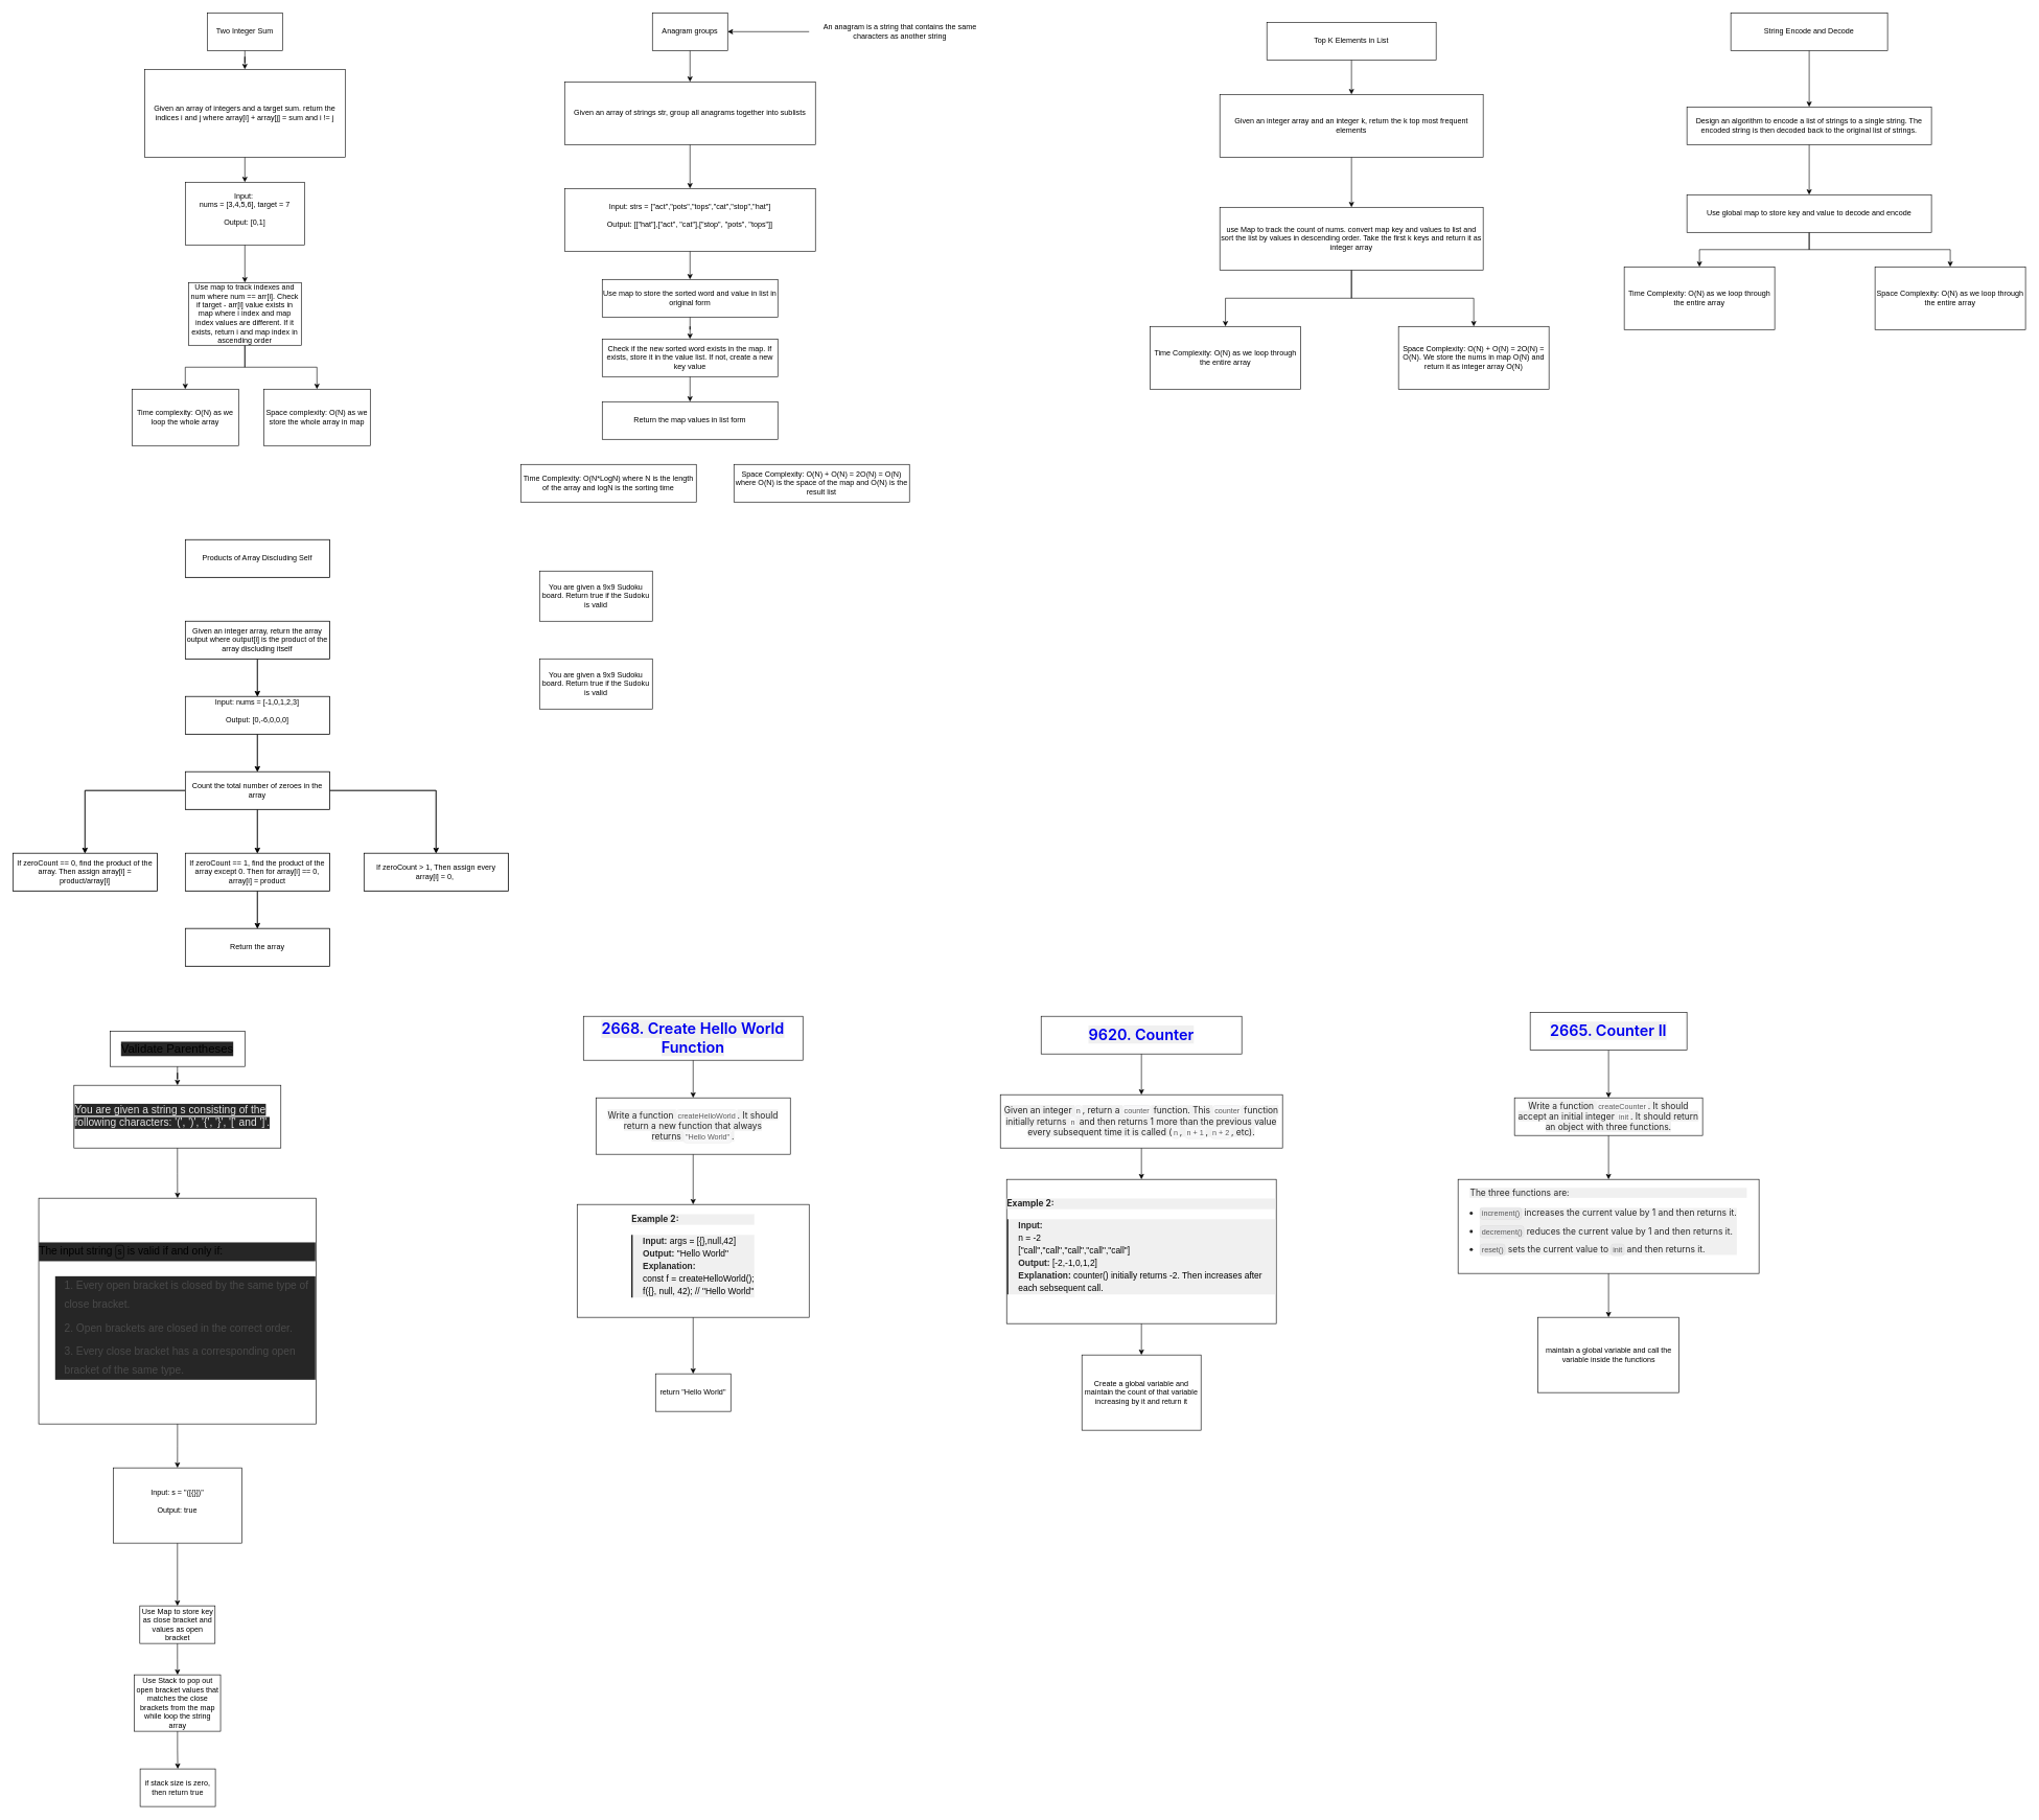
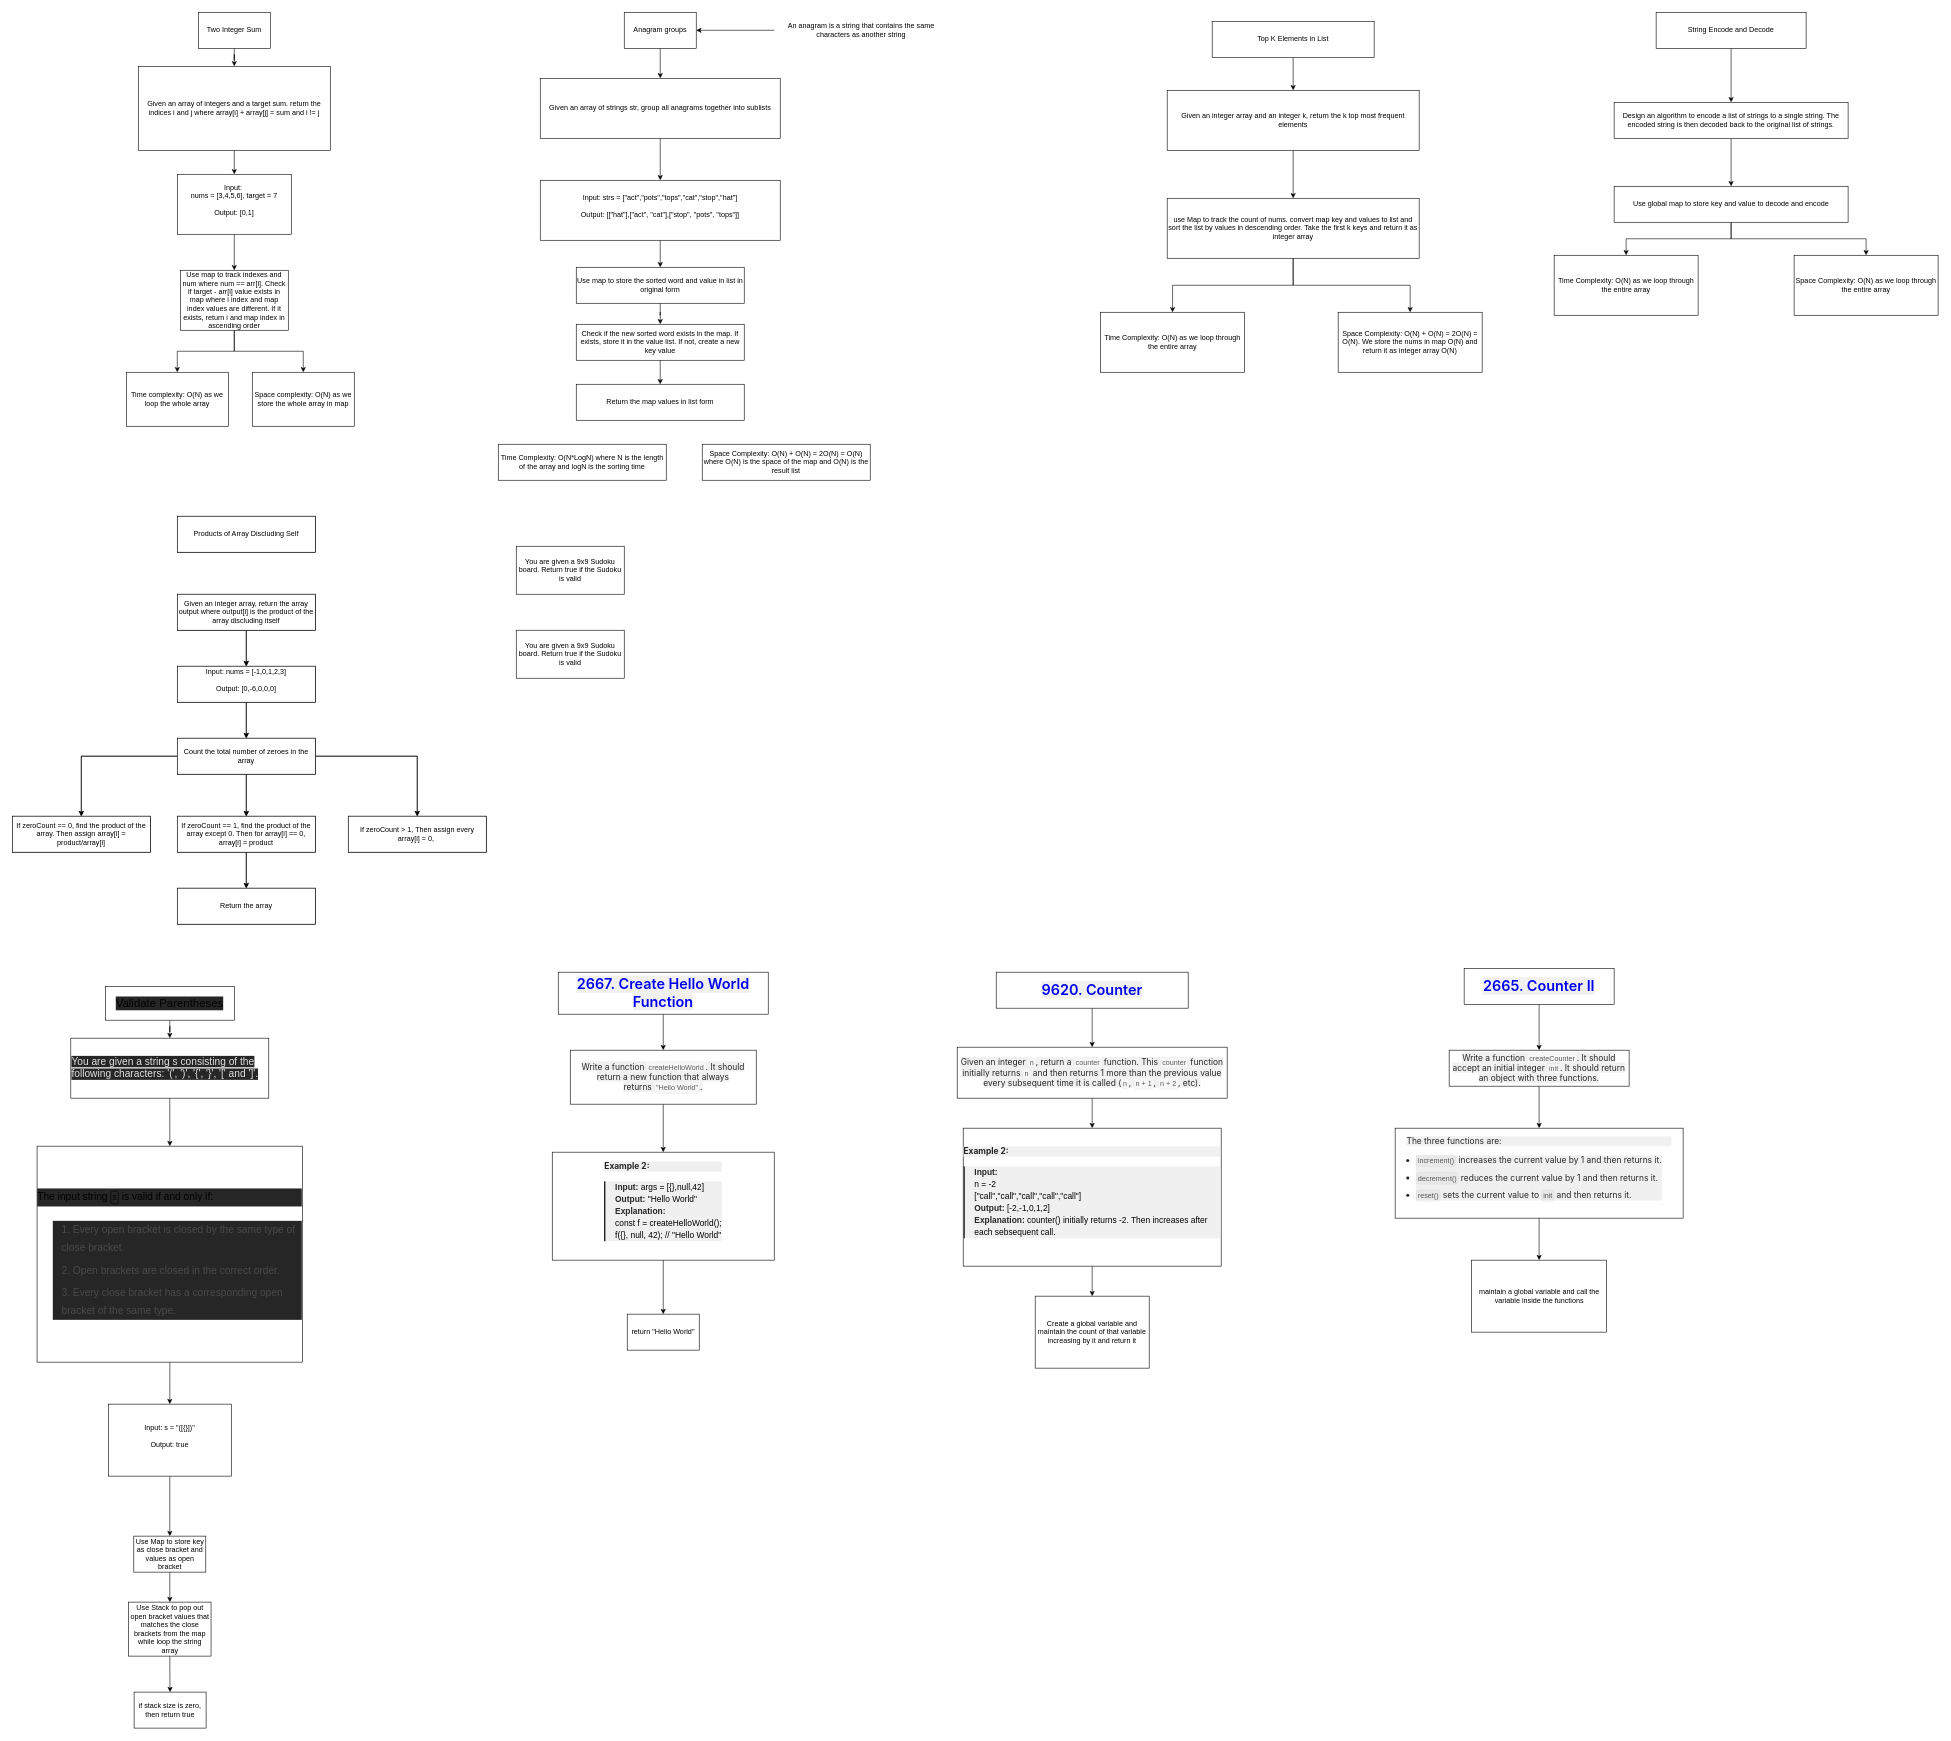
- <mxCell id="90" value="&lt;a style=&quot;border-width: 0px; border-style: solid; border-color: hsl(var(--sd-border)); border-image: initial; box-sizing: border-box; overflow-wrap: break-word; --tw-border-spacing-x: 0; --tw-border-spacing-y: 0; --tw-translate-x: 0; --tw-translate-y: 0; --tw-rotate: 0; --tw-skew-x: 0; --tw-skew-y: 0; --tw-scale-x: 1; --tw-scale-y: 1; --tw-pan-x: ; --tw-pan-y: ; --tw-pinch-zoom: ; --tw-scroll-snap-strictness: proximity; --tw-gradient-from-position: ; --tw-gradient-via-position: ; --tw-gradient-to-position: ; --tw-ordinal: ; --tw-slashed-zero: ; --tw-numeric-figure: ; --tw-numeric-spacing: ; --tw-numeric-fraction: ; --tw-ring-inset: ; --tw-ring-offset-width: 0px; --tw-ring-offset-color: #fff; --tw-ring-color: #3b82f680; --tw-ring-offset-shadow: 0 0 #0000; --tw-ring-shadow: 0 0 #0000; --tw-shadow: 0 0 #0000; --tw-shadow-colored: 0 0 #0000; --tw-blur: ; --tw-brightness: ; --tw-contrast: ; --tw-grayscale: ; --tw-hue-rotate: ; --tw-invert: ; --tw-saturate: ; --tw-sepia: ; --tw-drop-shadow: ; --tw-backdrop-blur: ; --tw-backdrop-brightness: ; --tw-backdrop-contrast: ; --tw-backdrop-grayscale: ; --tw-backdrop-hue-rotate: ; --tw-backdrop-invert: ; --tw-backdrop-opacity: ; --tw-backdrop-saturate: ; --tw-backdrop-sepia: ; text-decoration-line: none; text-decoration-thickness: inherit; text-decoration-style: inherit; text-decoration-color: inherit; touch-action: manipulation; outline: none; background-color: rgb(240, 240, 240); overflow: hidden; text-overflow: ellipsis; --tw-text-opacity: 1; font-family: -apple-system, &amp;quot;system-ui&amp;quot;, &amp;quot;Segoe UI&amp;quot;, Helvetica, Arial, sans-serif, &amp;quot;Apple Color Emoji&amp;quot;, &amp;quot;Segoe UI Emoji&amp;quot;; font-size: 24px; font-weight: 600; text-align: start;&quot; href=&quot;https://leetcode.com/problems/create-hello-world-function/&quot; class=&quot;no-underline hover:text-blue-s dark:hover:text-dark-blue-s truncate cursor-text whitespace-normal hover:!text-[inherit]&quot;&gt;2668. Create Hello World Function&lt;/a&gt;" style="rounded=0;whiteSpace=wrap;html=1;" vertex="1" parent="1"><mxGeometry x="930" y="1620" width="350" height="70" as="geometry" /></mxCell>
+ <mxCell id="90" value="&lt;a style=&quot;border-width: 0px; border-style: solid; border-color: hsl(var(--sd-border)); border-image: initial; box-sizing: border-box; overflow-wrap: break-word; --tw-border-spacing-x: 0; --tw-border-spacing-y: 0; --tw-translate-x: 0; --tw-translate-y: 0; --tw-rotate: 0; --tw-skew-x: 0; --tw-skew-y: 0; --tw-scale-x: 1; --tw-scale-y: 1; --tw-pan-x: ; --tw-pan-y: ; --tw-pinch-zoom: ; --tw-scroll-snap-strictness: proximity; --tw-gradient-from-position: ; --tw-gradient-via-position: ; --tw-gradient-to-position: ; --tw-ordinal: ; --tw-slashed-zero: ; --tw-numeric-figure: ; --tw-numeric-spacing: ; --tw-numeric-fraction: ; --tw-ring-inset: ; --tw-ring-offset-width: 0px; --tw-ring-offset-color: #fff; --tw-ring-color: #3b82f680; --tw-ring-offset-shadow: 0 0 #0000; --tw-ring-shadow: 0 0 #0000; --tw-shadow: 0 0 #0000; --tw-shadow-colored: 0 0 #0000; --tw-blur: ; --tw-brightness: ; --tw-contrast: ; --tw-grayscale: ; --tw-hue-rotate: ; --tw-invert: ; --tw-saturate: ; --tw-sepia: ; --tw-drop-shadow: ; --tw-backdrop-blur: ; --tw-backdrop-brightness: ; --tw-backdrop-contrast: ; --tw-backdrop-grayscale: ; --tw-backdrop-hue-rotate: ; --tw-backdrop-invert: ; --tw-backdrop-opacity: ; --tw-backdrop-saturate: ; --tw-backdrop-sepia: ; text-decoration-line: none; text-decoration-thickness: inherit; text-decoration-style: inherit; text-decoration-color: inherit; touch-action: manipulation; outline: none; background-color: rgb(240, 240, 240); overflow: hidden; text-overflow: ellipsis; --tw-text-opacity: 1; font-family: -apple-system, &amp;quot;system-ui&amp;quot;, &amp;quot;Segoe UI&amp;quot;, Helvetica, Arial, sans-serif, &amp;quot;Apple Color Emoji&amp;quot;, &amp;quot;Segoe UI Emoji&amp;quot;; font-size: 24px; font-weight: 600; text-align: start;&quot; href=&quot;https://leetcode.com/problems/create-hello-world-function/&quot; class=&quot;no-underline hover:text-blue-s dark:hover:text-dark-blue-s truncate cursor-text whitespace-normal hover:!text-[inherit]&quot;&gt;2667. Create Hello World Function&lt;/a&gt;" style="rounded=0;whiteSpace=wrap;html=1;" vertex="1" parent="1"><mxGeometry x="930" y="1620" width="350" height="70" as="geometry" /></mxCell>
